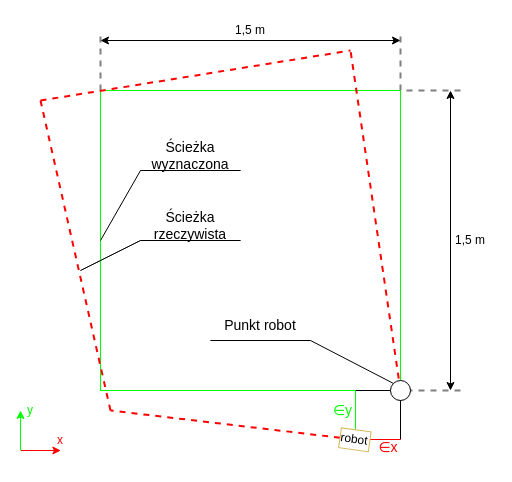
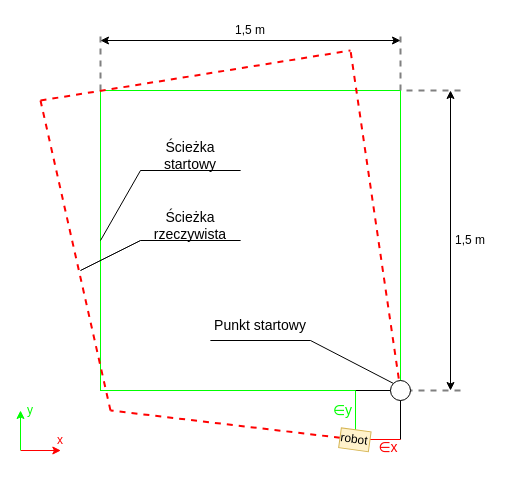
- <mxCell id="18" value="&lt;span style=&quot;font-size: 14px&quot;&gt;Ścieżka wyznaczona&lt;/span&gt;" style="text;html=1;strokeColor=none;fillColor=none;align=center;verticalAlign=middle;whiteSpace=wrap;rounded=0;" vertex="1" parent="1"><mxGeometry x="140" y="140" width="100" height="30" as="geometry" /></mxCell>
+ <mxCell id="18" value="&lt;span style=&quot;font-size: 14px&quot;&gt;Ścieżka startowy&lt;/span&gt;" style="text;html=1;strokeColor=none;fillColor=none;align=center;verticalAlign=middle;whiteSpace=wrap;rounded=0;" vertex="1" parent="1"><mxGeometry x="140" y="140" width="100" height="30" as="geometry" /></mxCell>
- <mxCell id="3" value="&lt;font style=&quot;font-size: 14px&quot;&gt;Punkt robot&lt;/font&gt;" style="text;html=1;strokeColor=none;fillColor=none;align=center;verticalAlign=middle;whiteSpace=wrap;rounded=0;" vertex="1" parent="1"><mxGeometry x="210" y="310" width="100" height="30" as="geometry" /></mxCell>
+ <mxCell id="3" value="&lt;font style=&quot;font-size: 14px&quot;&gt;Punkt startowy&lt;/font&gt;" style="text;html=1;strokeColor=none;fillColor=none;align=center;verticalAlign=middle;whiteSpace=wrap;rounded=0;" vertex="1" parent="1"><mxGeometry x="210" y="310" width="100" height="30" as="geometry" /></mxCell>
- <mxCell id="37" value="robot" style="rounded=0;whiteSpace=wrap;html=1;fillColor=#ffffff;strokeColor=#d6b656;rotation=7.8;direction=west;" vertex="1" parent="1"><mxGeometry x="339.37" y="429.28" width="30" height="20" as="geometry" /></mxCell>
+ <mxCell id="37" value="robot" style="rounded=0;whiteSpace=wrap;html=1;fillColor=#fff2cc;strokeColor=#d6b656;rotation=7.8;direction=west;" vertex="1" parent="1"><mxGeometry x="339.37" y="429.28" width="30" height="20" as="geometry" /></mxCell>
